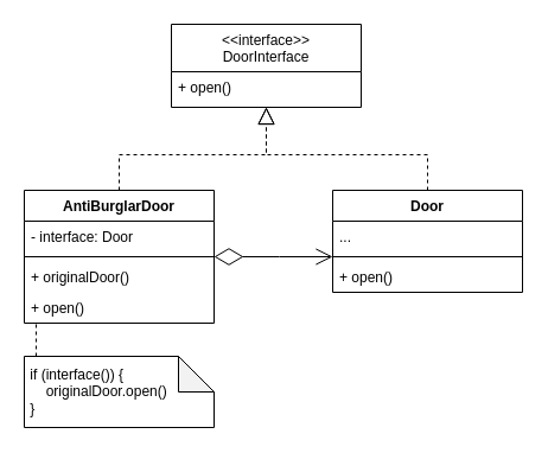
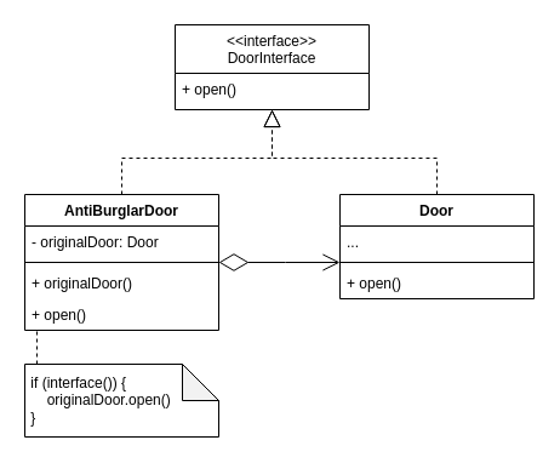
- <mxCell id="11" value="- interface: Door" style="text;strokeColor=none;fillColor=none;align=left;verticalAlign=top;spacingLeft=4;spacingRight=4;overflow=hidden;rotatable=0;points=[[0,0.5],[1,0.5]];portConstraint=eastwest;" vertex="1" parent="10"><mxGeometry y="26" width="160" height="26" as="geometry" /></mxCell>
+ <mxCell id="11" value="- originalDoor: Door" style="text;strokeColor=none;fillColor=none;align=left;verticalAlign=top;spacingLeft=4;spacingRight=4;overflow=hidden;rotatable=0;points=[[0,0.5],[1,0.5]];portConstraint=eastwest;" vertex="1" parent="10"><mxGeometry y="26" width="160" height="26" as="geometry" /></mxCell>
